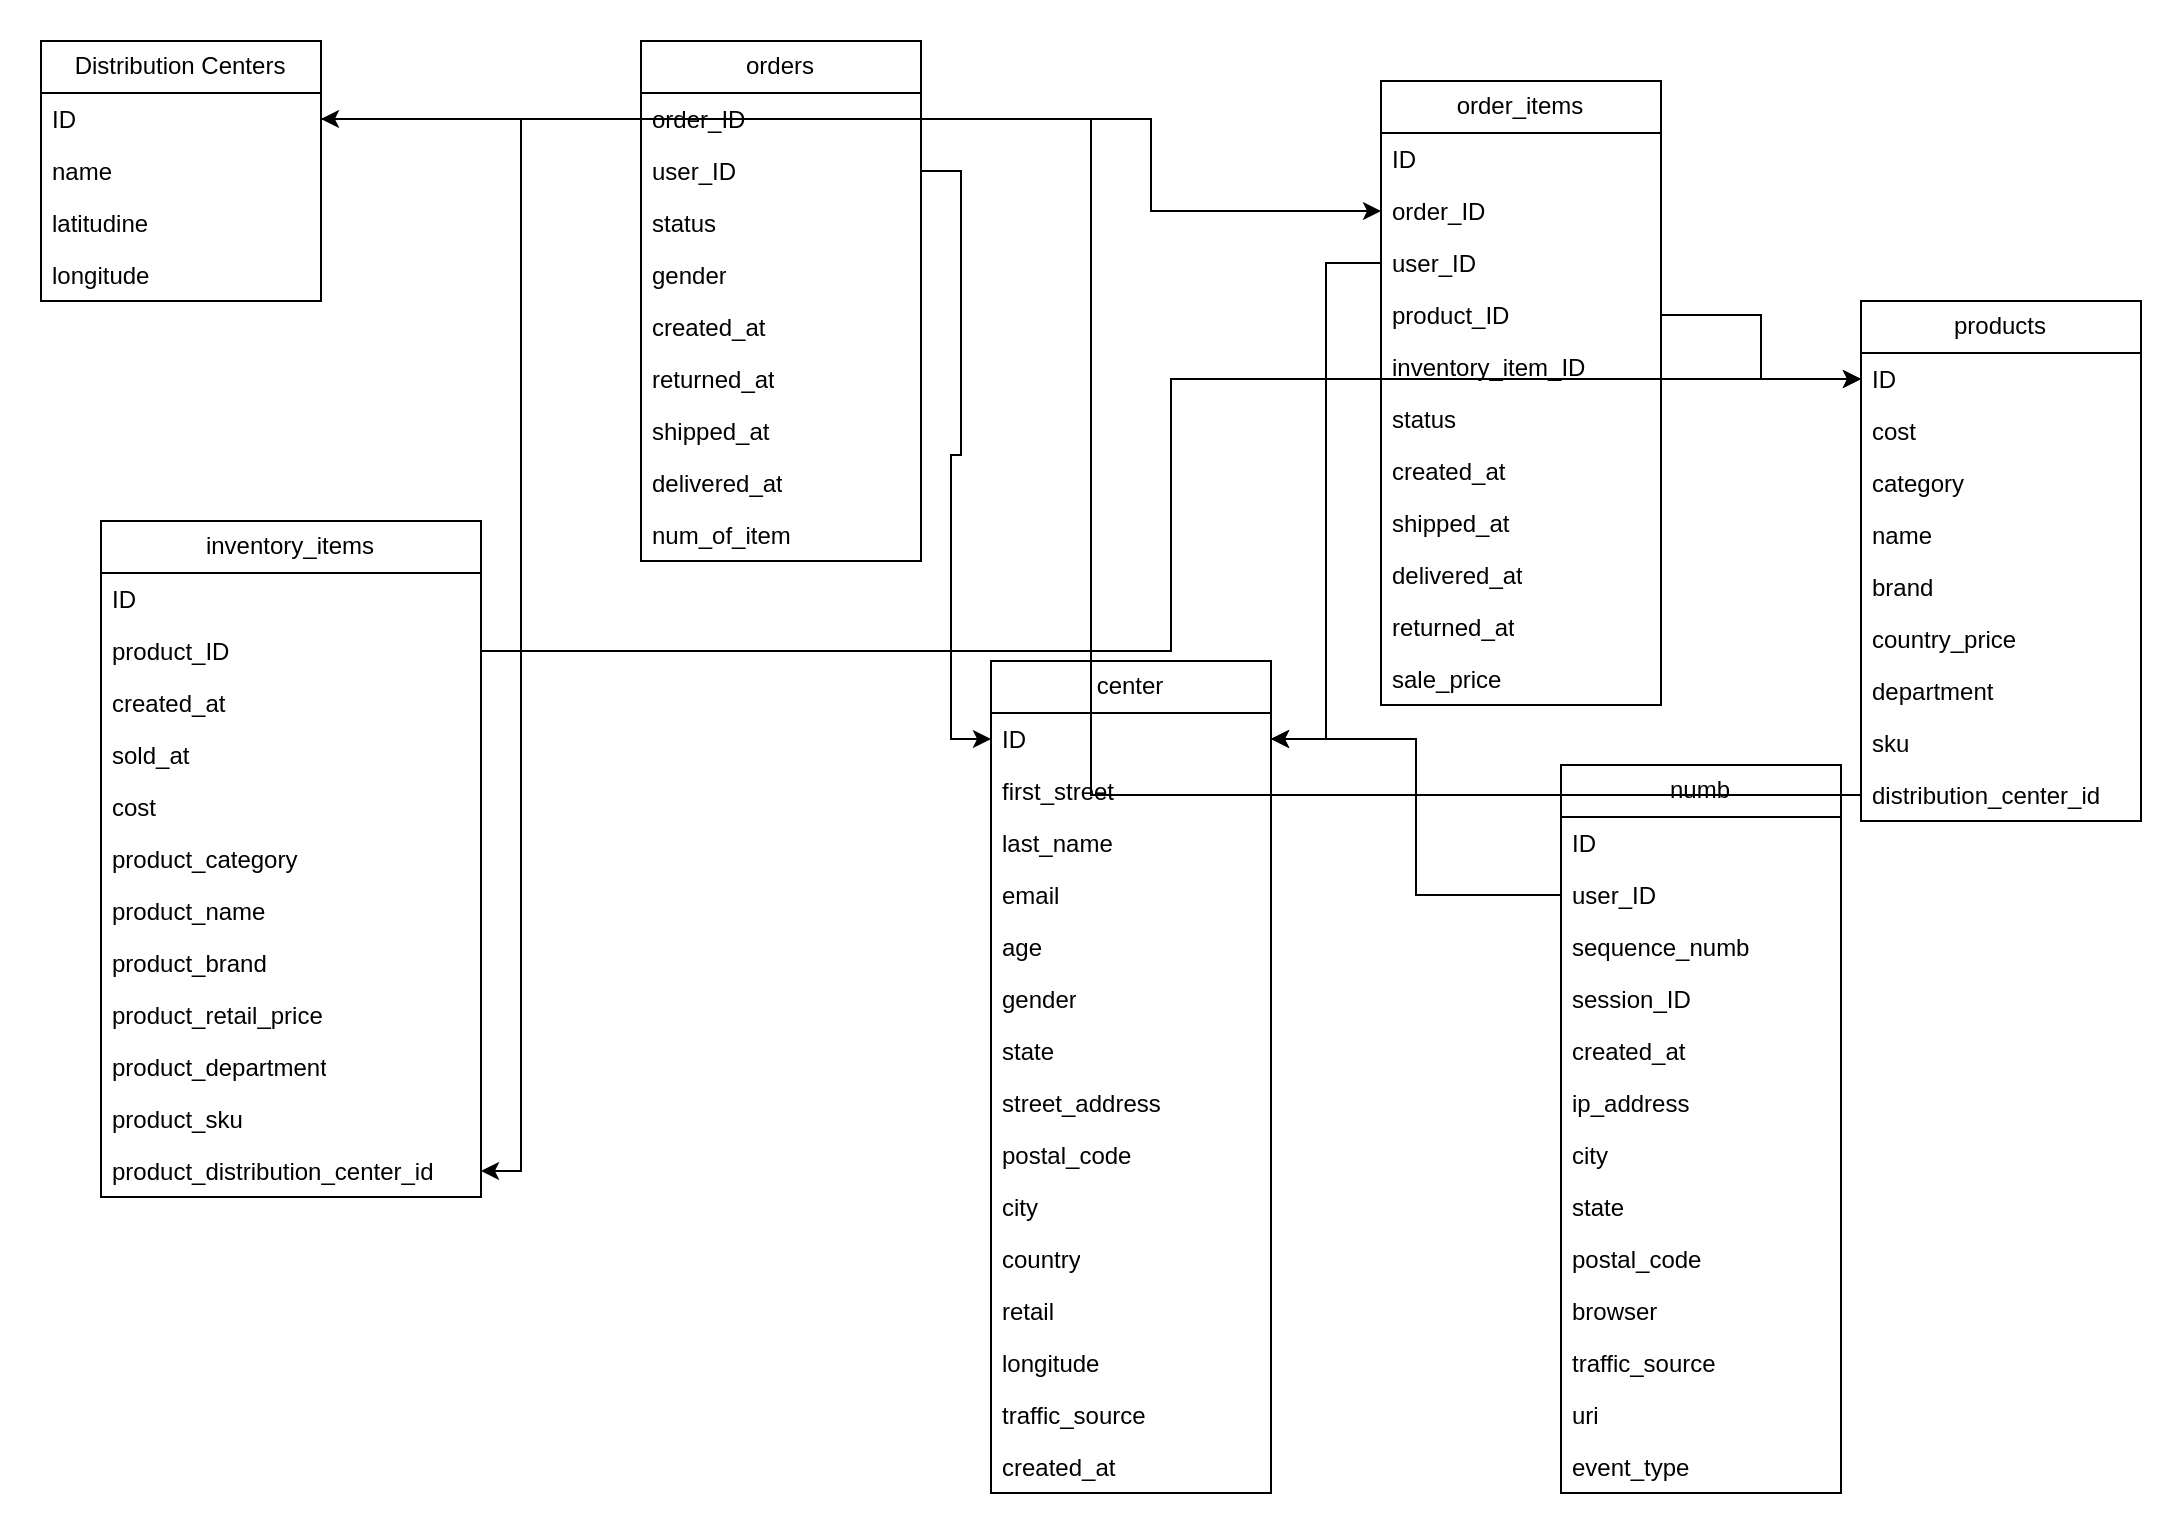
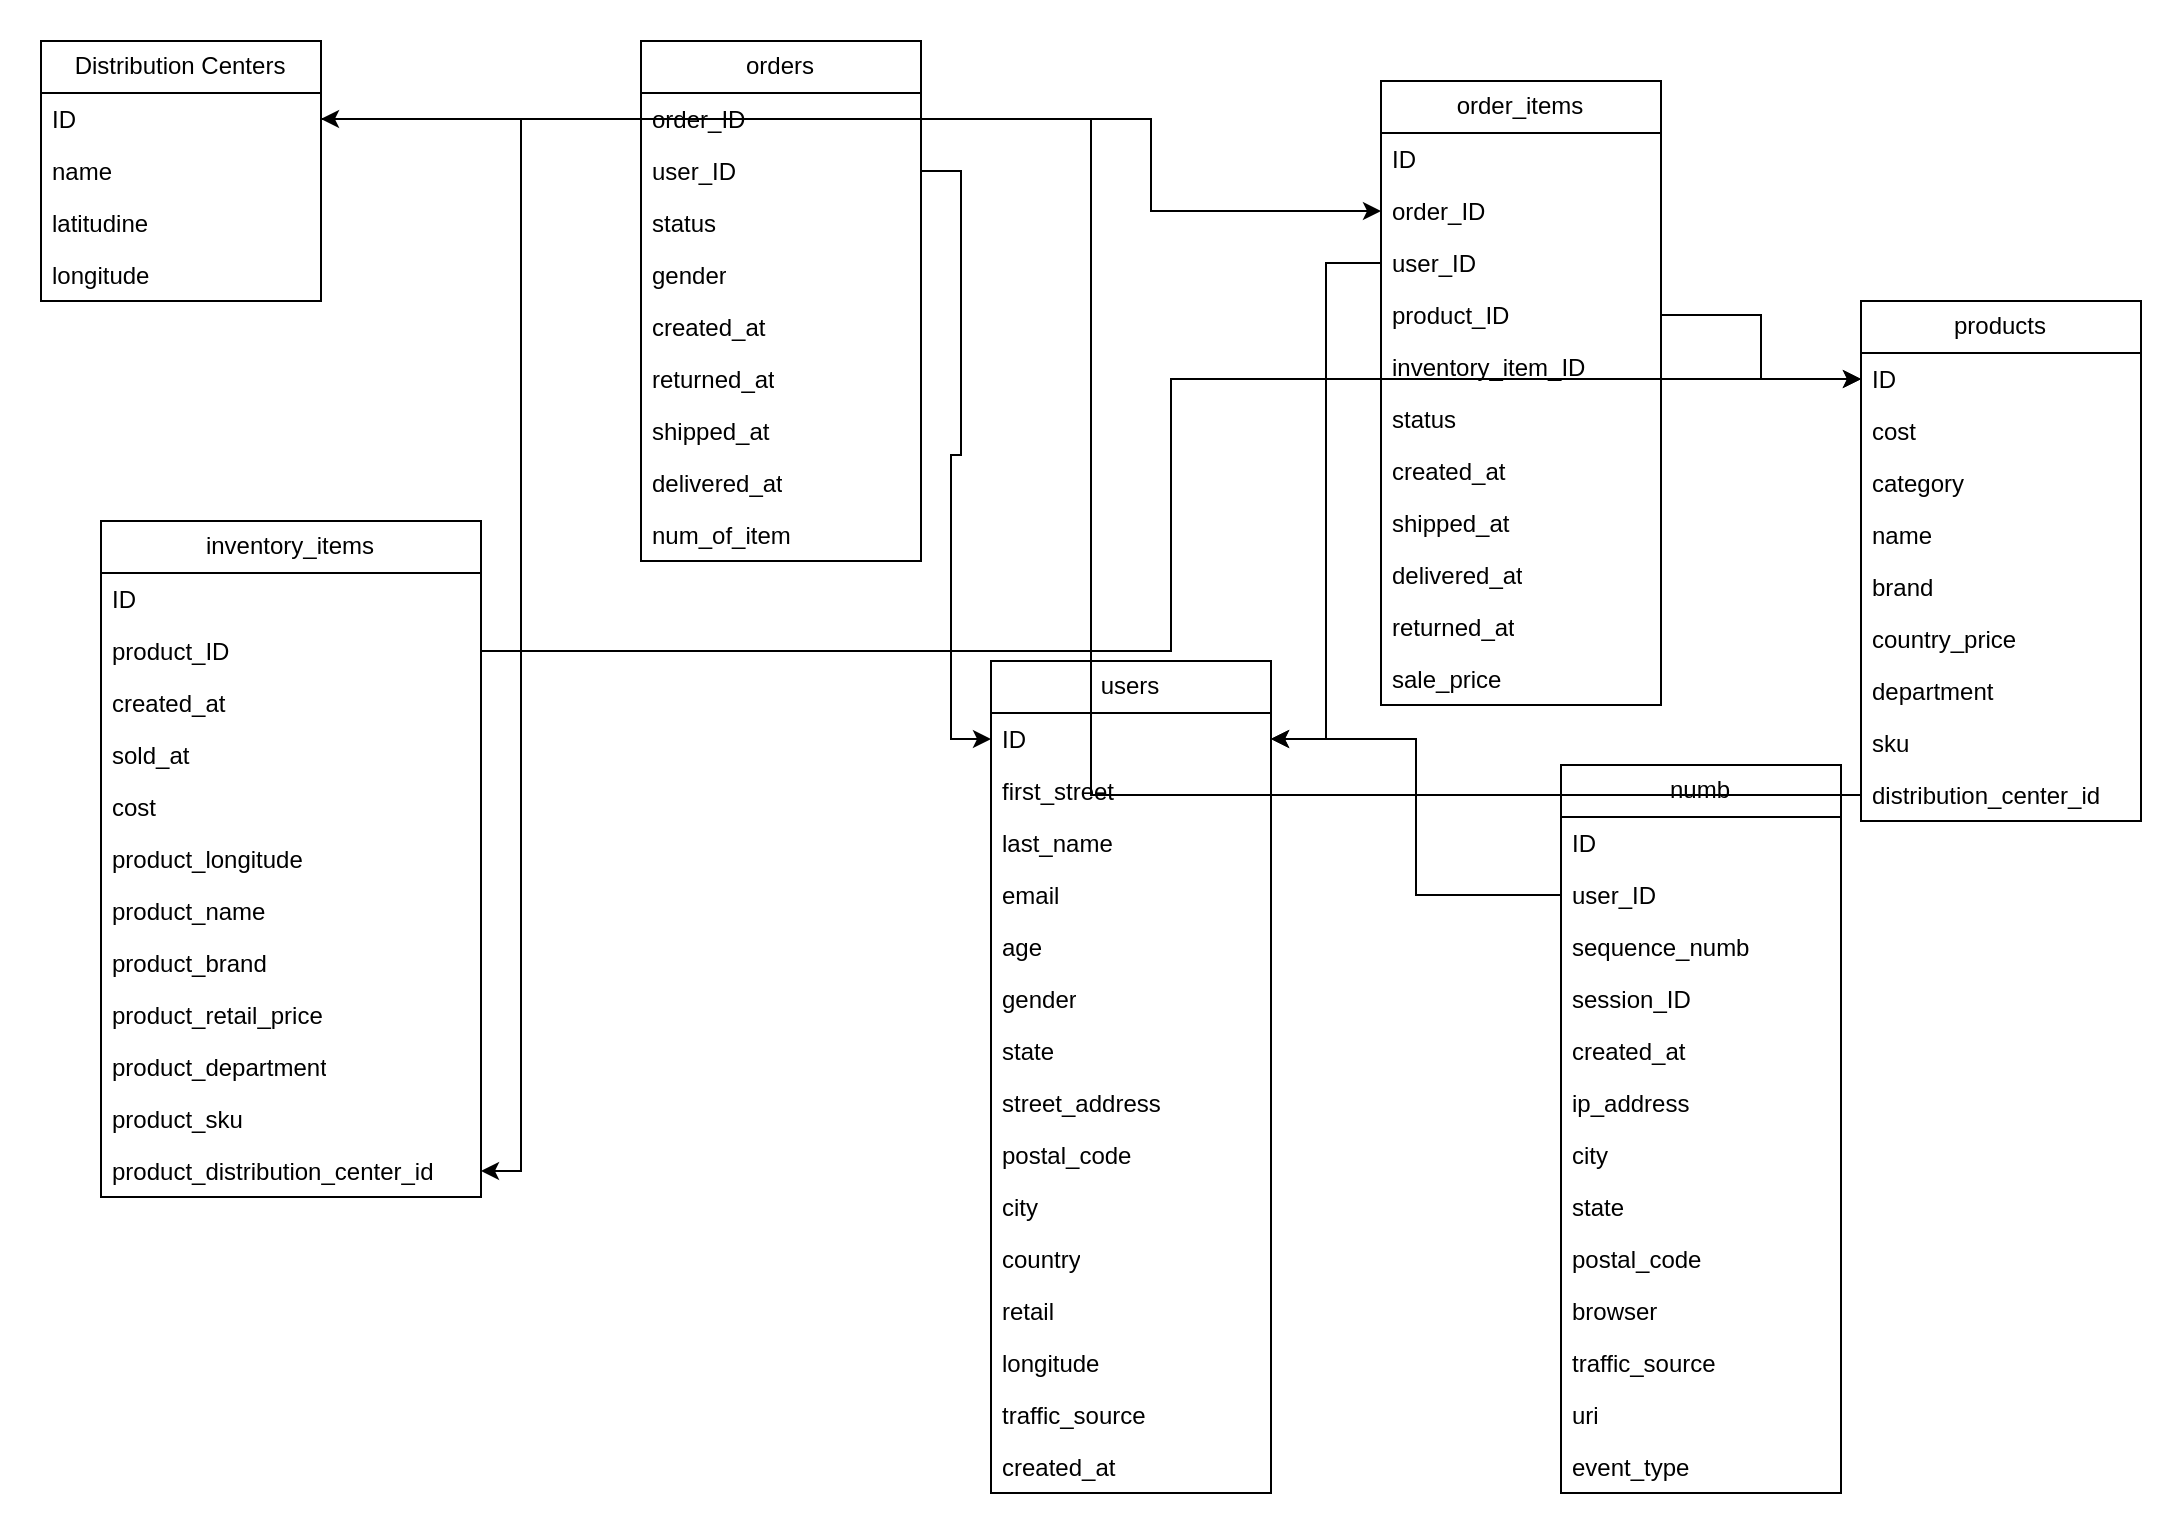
- <mxCell id="66" value="center" style="swimlane;fontStyle=0;childLayout=stackLayout;horizontal=1;startSize=26;fillColor=none;horizontalStack=0;resizeParent=1;resizeParentMax=0;resizeLast=0;collapsible=1;marginBottom=0;whiteSpace=wrap;html=1;" vertex="1" parent="1"><mxGeometry x="495" y="330" width="140" height="416" as="geometry" /></mxCell>
+ <mxCell id="66" value="users" style="swimlane;fontStyle=0;childLayout=stackLayout;horizontal=1;startSize=26;fillColor=none;horizontalStack=0;resizeParent=1;resizeParentMax=0;resizeLast=0;collapsible=1;marginBottom=0;whiteSpace=wrap;html=1;" vertex="1" parent="1"><mxGeometry x="495" y="330" width="140" height="416" as="geometry" /></mxCell>
- <mxCell id="27" value="product_category" style="text;strokeColor=none;fillColor=none;align=left;verticalAlign=top;spacingLeft=4;spacingRight=4;overflow=hidden;rotatable=0;points=[[0,0.5],[1,0.5]];portConstraint=eastwest;whiteSpace=wrap;html=1;" vertex="1" parent="21"><mxGeometry y="156" width="190" height="26" as="geometry" /></mxCell>
+ <mxCell id="27" value="product_longitude" style="text;strokeColor=none;fillColor=none;align=left;verticalAlign=top;spacingLeft=4;spacingRight=4;overflow=hidden;rotatable=0;points=[[0,0.5],[1,0.5]];portConstraint=eastwest;whiteSpace=wrap;html=1;" vertex="1" parent="21"><mxGeometry y="156" width="190" height="26" as="geometry" /></mxCell>
